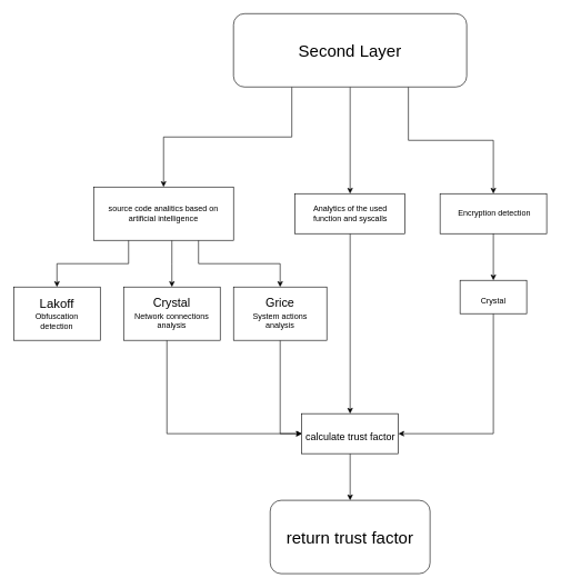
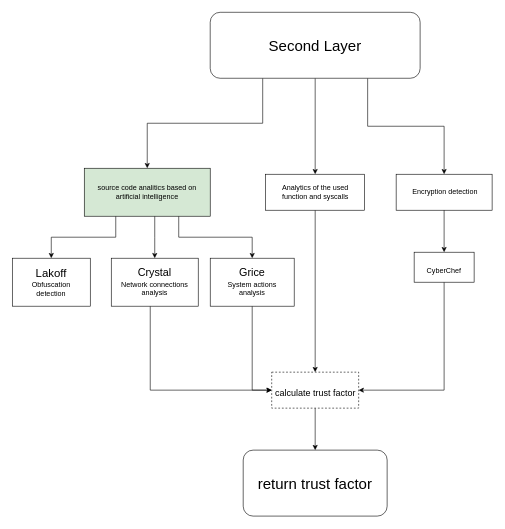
- <mxCell id="12" value="source code analitics based on artificial intelligence" style="rounded=0;whiteSpace=wrap;html=1;" parent="1" vertex="1"><mxGeometry x="140" y="280" width="210" height="80" as="geometry" /></mxCell>
+ <mxCell id="12" value="source code analitics based on artificial intelligence" style="rounded=0;whiteSpace=wrap;html=1;fillColor=#d5e8d4;" parent="1" vertex="1"><mxGeometry x="140" y="280" width="210" height="80" as="geometry" /></mxCell>
- <mxCell id="16" value="&lt;font style=&quot;font-size: 12px;&quot;&gt;Crystal&lt;/font&gt;" style="rounded=0;whiteSpace=wrap;html=1;fontSize=25;" parent="1" vertex="1"><mxGeometry x="690" y="420" width="100" height="50" as="geometry" /></mxCell>
+ <mxCell id="16" value="&lt;font style=&quot;font-size: 12px;&quot;&gt;CyberChef&lt;/font&gt;" style="rounded=0;whiteSpace=wrap;html=1;fontSize=25;" parent="1" vertex="1"><mxGeometry x="690" y="420" width="100" height="50" as="geometry" /></mxCell>
- <mxCell id="23" value="&lt;font style=&quot;font-size: 15px;&quot;&gt;calculate trust factor&lt;br&gt;&lt;/font&gt;" style="rounded=0;whiteSpace=wrap;html=1;fontSize=25;" parent="1" vertex="1"><mxGeometry x="452.5" y="620" width="145" height="60" as="geometry" /></mxCell>
+ <mxCell id="23" value="&lt;font style=&quot;font-size: 15px;&quot;&gt;calculate trust factor&lt;br&gt;&lt;/font&gt;" style="rounded=0;whiteSpace=wrap;html=1;fontSize=25;dashed=1;" parent="1" vertex="1"><mxGeometry x="452.5" y="620" width="145" height="60" as="geometry" /></mxCell>
